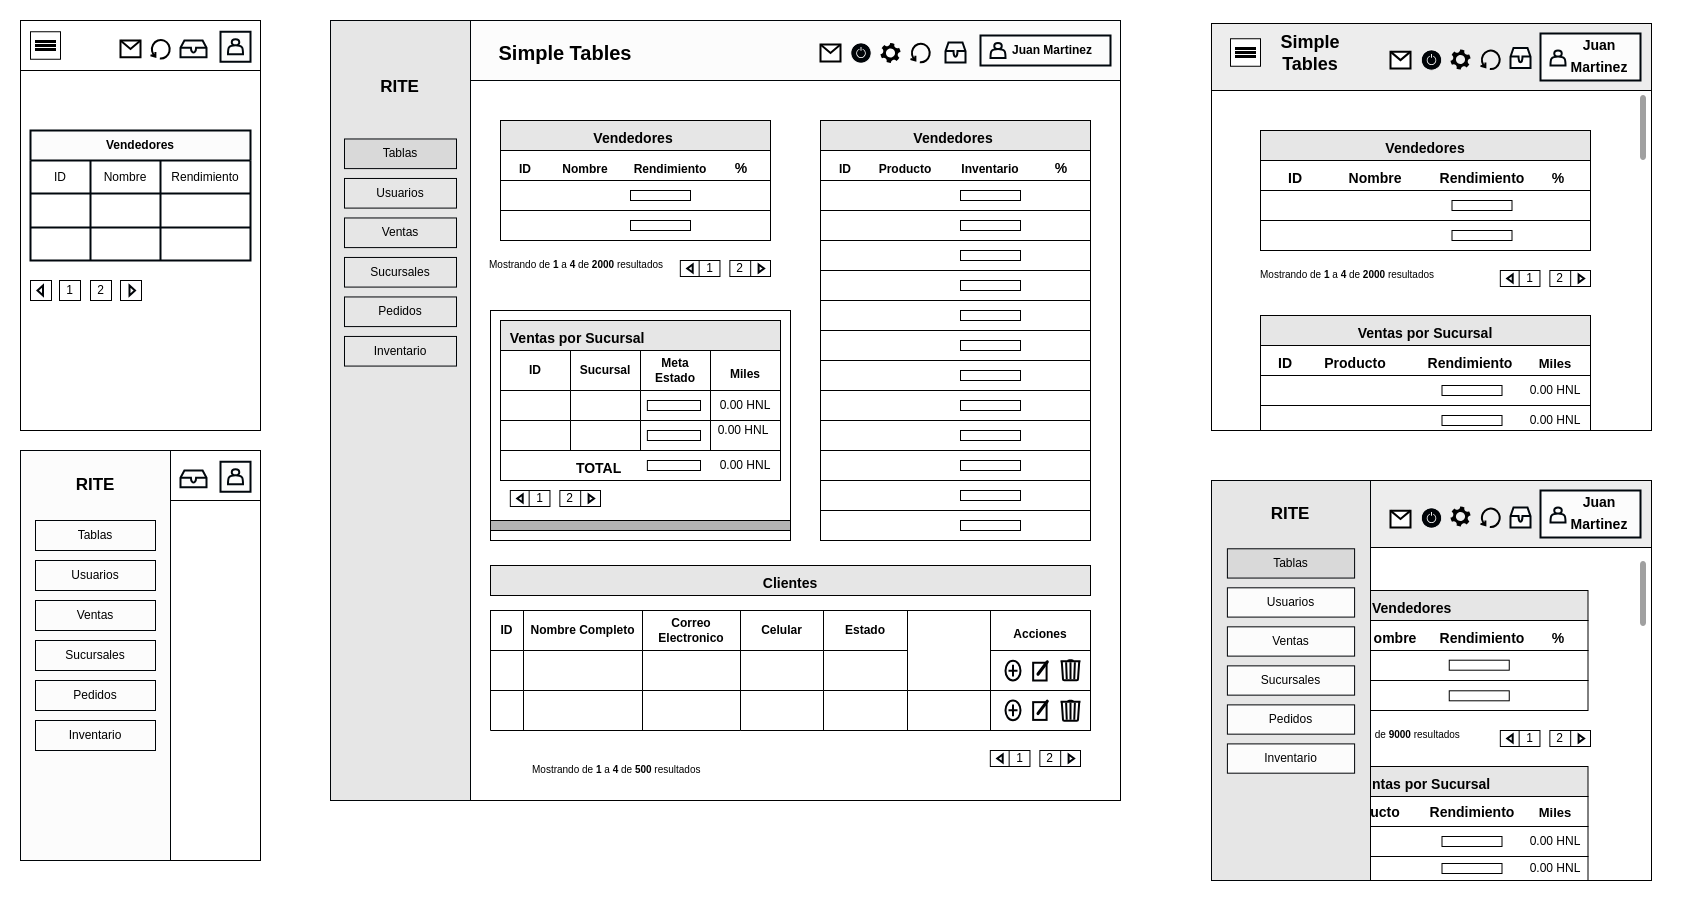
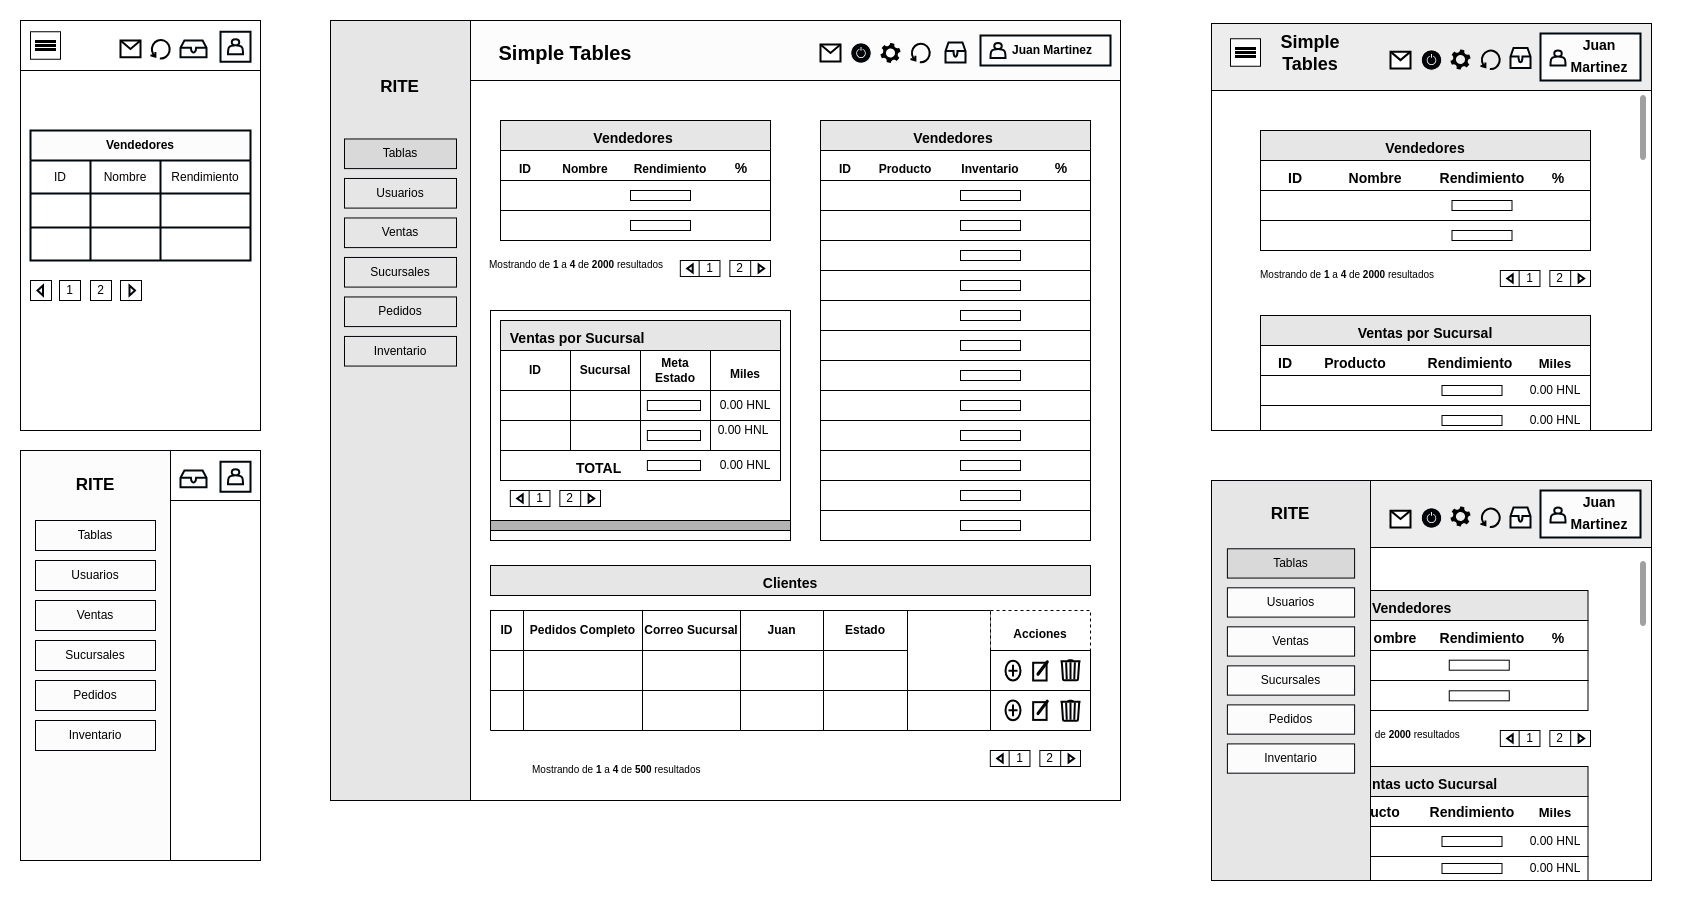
- <mxCell id="169" value="Nombre Completo" style="shape=partialRectangle;html=1;whiteSpace=wrap;connectable=0;fillColor=none;top=0;left=0;bottom=0;right=0;overflow=hidden;fontStyle=1" vertex="1" parent="167"><mxGeometry x="33" width="119" height="40" as="geometry" /></mxCell>
+ <mxCell id="169" value="Pedidos Completo" style="shape=partialRectangle;html=1;whiteSpace=wrap;connectable=0;fillColor=none;top=0;left=0;bottom=0;right=0;overflow=hidden;fontStyle=1" vertex="1" parent="167"><mxGeometry x="33" width="119" height="40" as="geometry" /></mxCell>
- <mxCell id="170" value="Correo Electronico" style="shape=partialRectangle;html=1;whiteSpace=wrap;connectable=0;fillColor=none;top=0;left=0;bottom=0;right=0;overflow=hidden;fontStyle=1" vertex="1" parent="167"><mxGeometry x="152" width="98" height="40" as="geometry" /></mxCell>
+ <mxCell id="170" value="Correo Sucursal" style="shape=partialRectangle;html=1;whiteSpace=wrap;connectable=0;fillColor=none;top=0;left=0;bottom=0;right=0;overflow=hidden;fontStyle=1" vertex="1" parent="167"><mxGeometry x="152" width="98" height="40" as="geometry" /></mxCell>
- <mxCell id="181" value="Celular" style="shape=partialRectangle;html=1;whiteSpace=wrap;connectable=0;fillColor=none;top=0;left=0;bottom=0;right=0;overflow=hidden;fontStyle=1" vertex="1" parent="180"><mxGeometry width="83" height="40" as="geometry" /></mxCell>
+ <mxCell id="181" value="Juan" style="shape=partialRectangle;html=1;whiteSpace=wrap;connectable=0;fillColor=none;top=0;left=0;bottom=0;right=0;overflow=hidden;fontStyle=1" vertex="1" parent="180"><mxGeometry width="83" height="40" as="geometry" /></mxCell>
- <mxCell id="191" value="&lt;font style=&quot;font-size: 12px&quot;&gt;Acciones&lt;/font&gt;" style="rounded=0;whiteSpace=wrap;html=1;strokeColor=#000000;strokeWidth=1;fillColor=#FFFFFF;gradientColor=none;fontSize=20;align=center;fontStyle=1" vertex="1" parent="1"><mxGeometry x="990" y="610" width="100" height="40" as="geometry" /></mxCell>
+ <mxCell id="191" value="&lt;font style=&quot;font-size: 12px&quot;&gt;Acciones&lt;/font&gt;" style="rounded=0;whiteSpace=wrap;html=1;strokeColor=#000000;strokeWidth=1;fillColor=#FFFFFF;gradientColor=none;fontSize=20;align=center;fontStyle=1;dashed=1;" vertex="1" parent="1"><mxGeometry x="990" y="610" width="100" height="40" as="geometry" /></mxCell>
- <mxCell id="286" value="&lt;font style=&quot;font-size: 10px&quot;&gt;&amp;nbsp;de&lt;b&gt; 9000&lt;/b&gt; resultados&lt;/font&gt;" style="text;html=1;strokeColor=none;fillColor=none;align=left;verticalAlign=middle;whiteSpace=wrap;rounded=0;fontSize=20;" vertex="1" parent="1"><mxGeometry x="1370" y="710" width="90" height="40" as="geometry" /></mxCell>
+ <mxCell id="286" value="&lt;font style=&quot;font-size: 10px&quot;&gt;&amp;nbsp;de&lt;b&gt; 2000&lt;/b&gt; resultados&lt;/font&gt;" style="text;html=1;strokeColor=none;fillColor=none;align=left;verticalAlign=middle;whiteSpace=wrap;rounded=0;fontSize=20;" vertex="1" parent="1"><mxGeometry x="1370" y="710" width="90" height="40" as="geometry" /></mxCell>
- <mxCell id="297" value="&lt;span style=&quot;font-size: 14px&quot;&gt;&lt;b&gt;ntas por Sucursal&lt;/b&gt;&lt;/span&gt;" style="rounded=0;whiteSpace=wrap;html=1;strokeColor=#000000;strokeWidth=1;gradientColor=none;fontSize=20;align=left;fillColor=#E6E6E6;" vertex="1" parent="1"><mxGeometry x="1370" y="766" width="217.5" height="30" as="geometry" /></mxCell>
+ <mxCell id="297" value="&lt;span style=&quot;font-size: 14px&quot;&gt;&lt;b&gt;ntas ucto Sucursal&lt;/b&gt;&lt;/span&gt;" style="rounded=0;whiteSpace=wrap;html=1;strokeColor=#000000;strokeWidth=1;gradientColor=none;fontSize=20;align=left;fillColor=#E6E6E6;" vertex="1" parent="1"><mxGeometry x="1370" y="766" width="217.5" height="30" as="geometry" /></mxCell>
